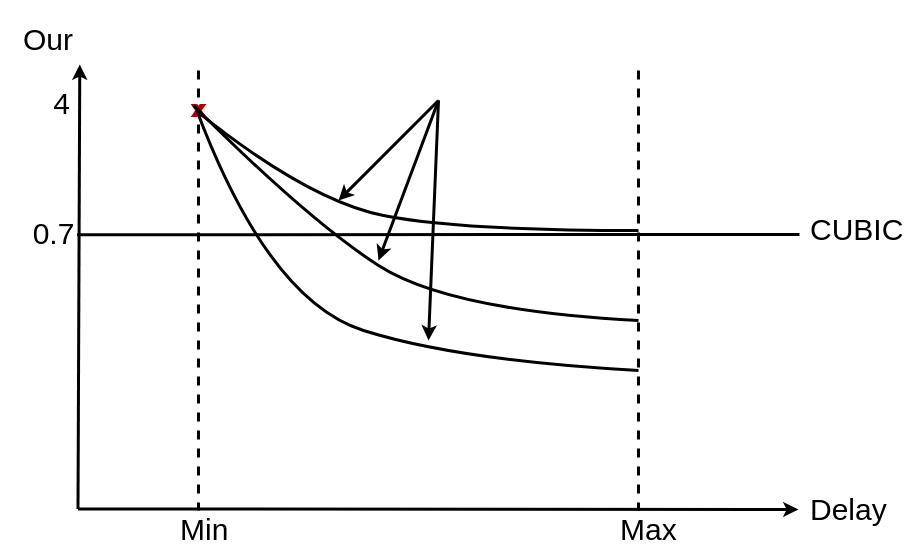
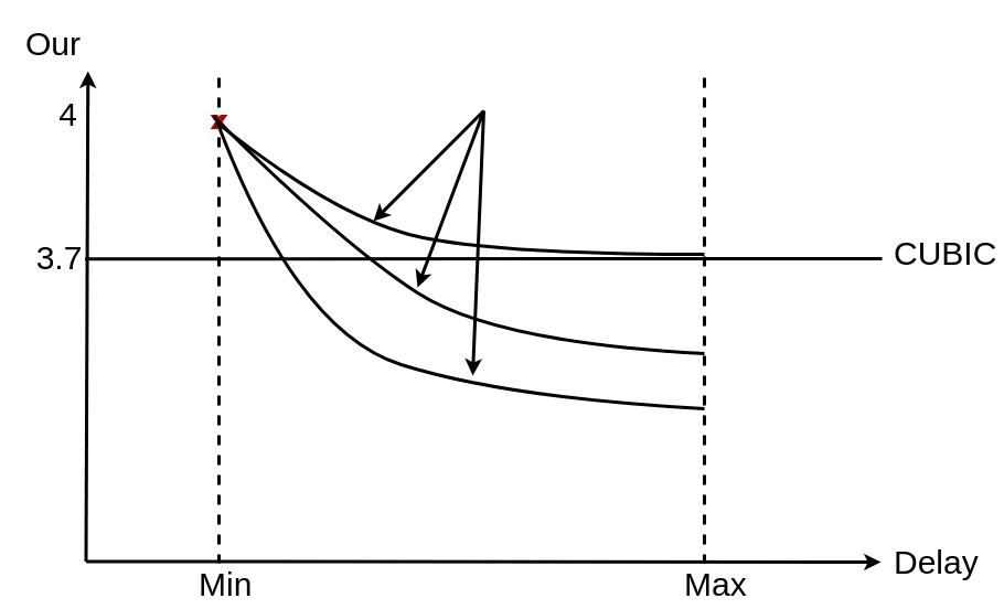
- <mxCell id="6" value="&lt;font style=&quot;font-size: 30px&quot;&gt;0.7&lt;/font&gt;" style="text;spacingTop=-5;align=center;verticalAlign=middle;fontStyle=0;html=1;fontSize=18;points=[]" vertex="1" parent="1"><mxGeometry x="38" y="170" width="30" height="130.0" as="geometry" /></mxCell>
+ <mxCell id="6" value="&lt;font style=&quot;font-size: 30px&quot;&gt;3.7&lt;/font&gt;" style="text;spacingTop=-5;align=center;verticalAlign=middle;fontStyle=0;html=1;fontSize=18;points=[]" vertex="1" parent="1"><mxGeometry x="38" y="170" width="30" height="130.0" as="geometry" /></mxCell>
